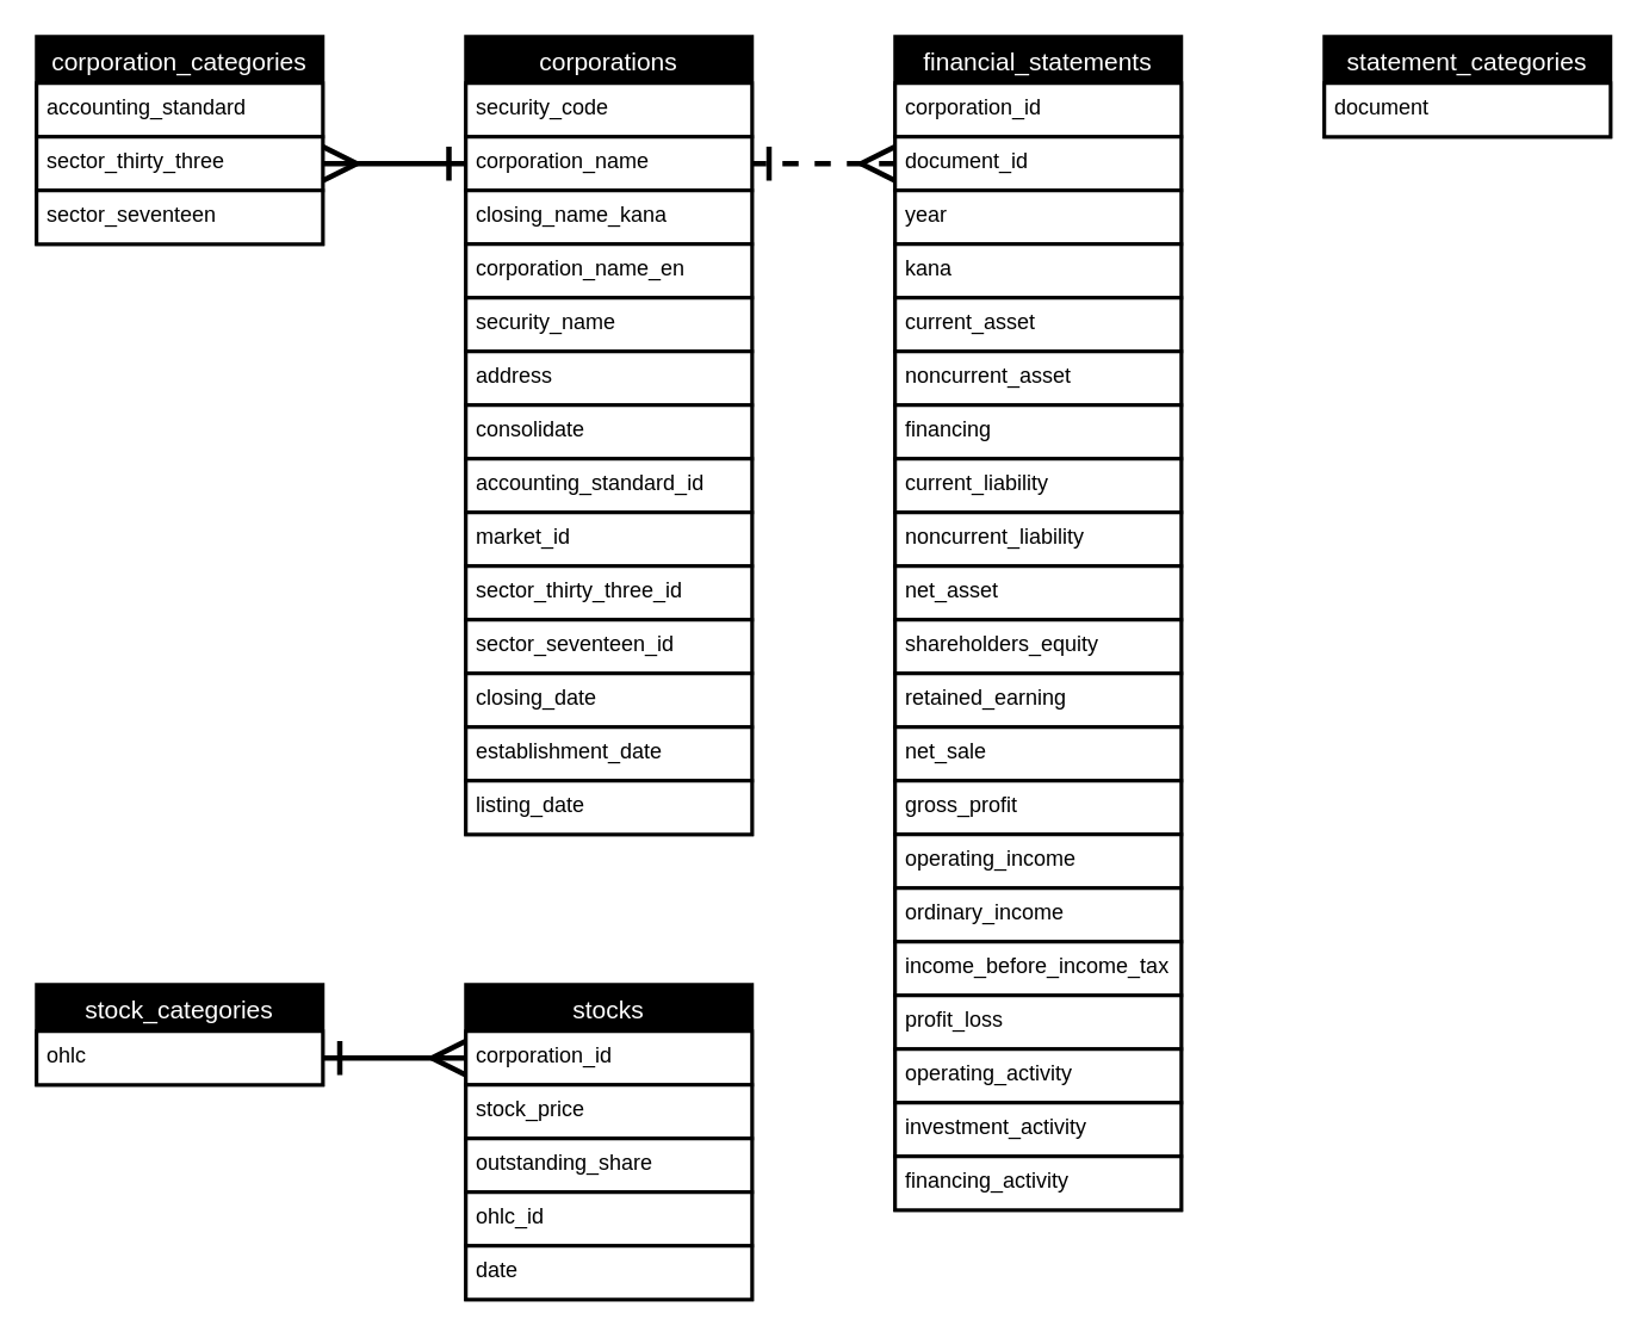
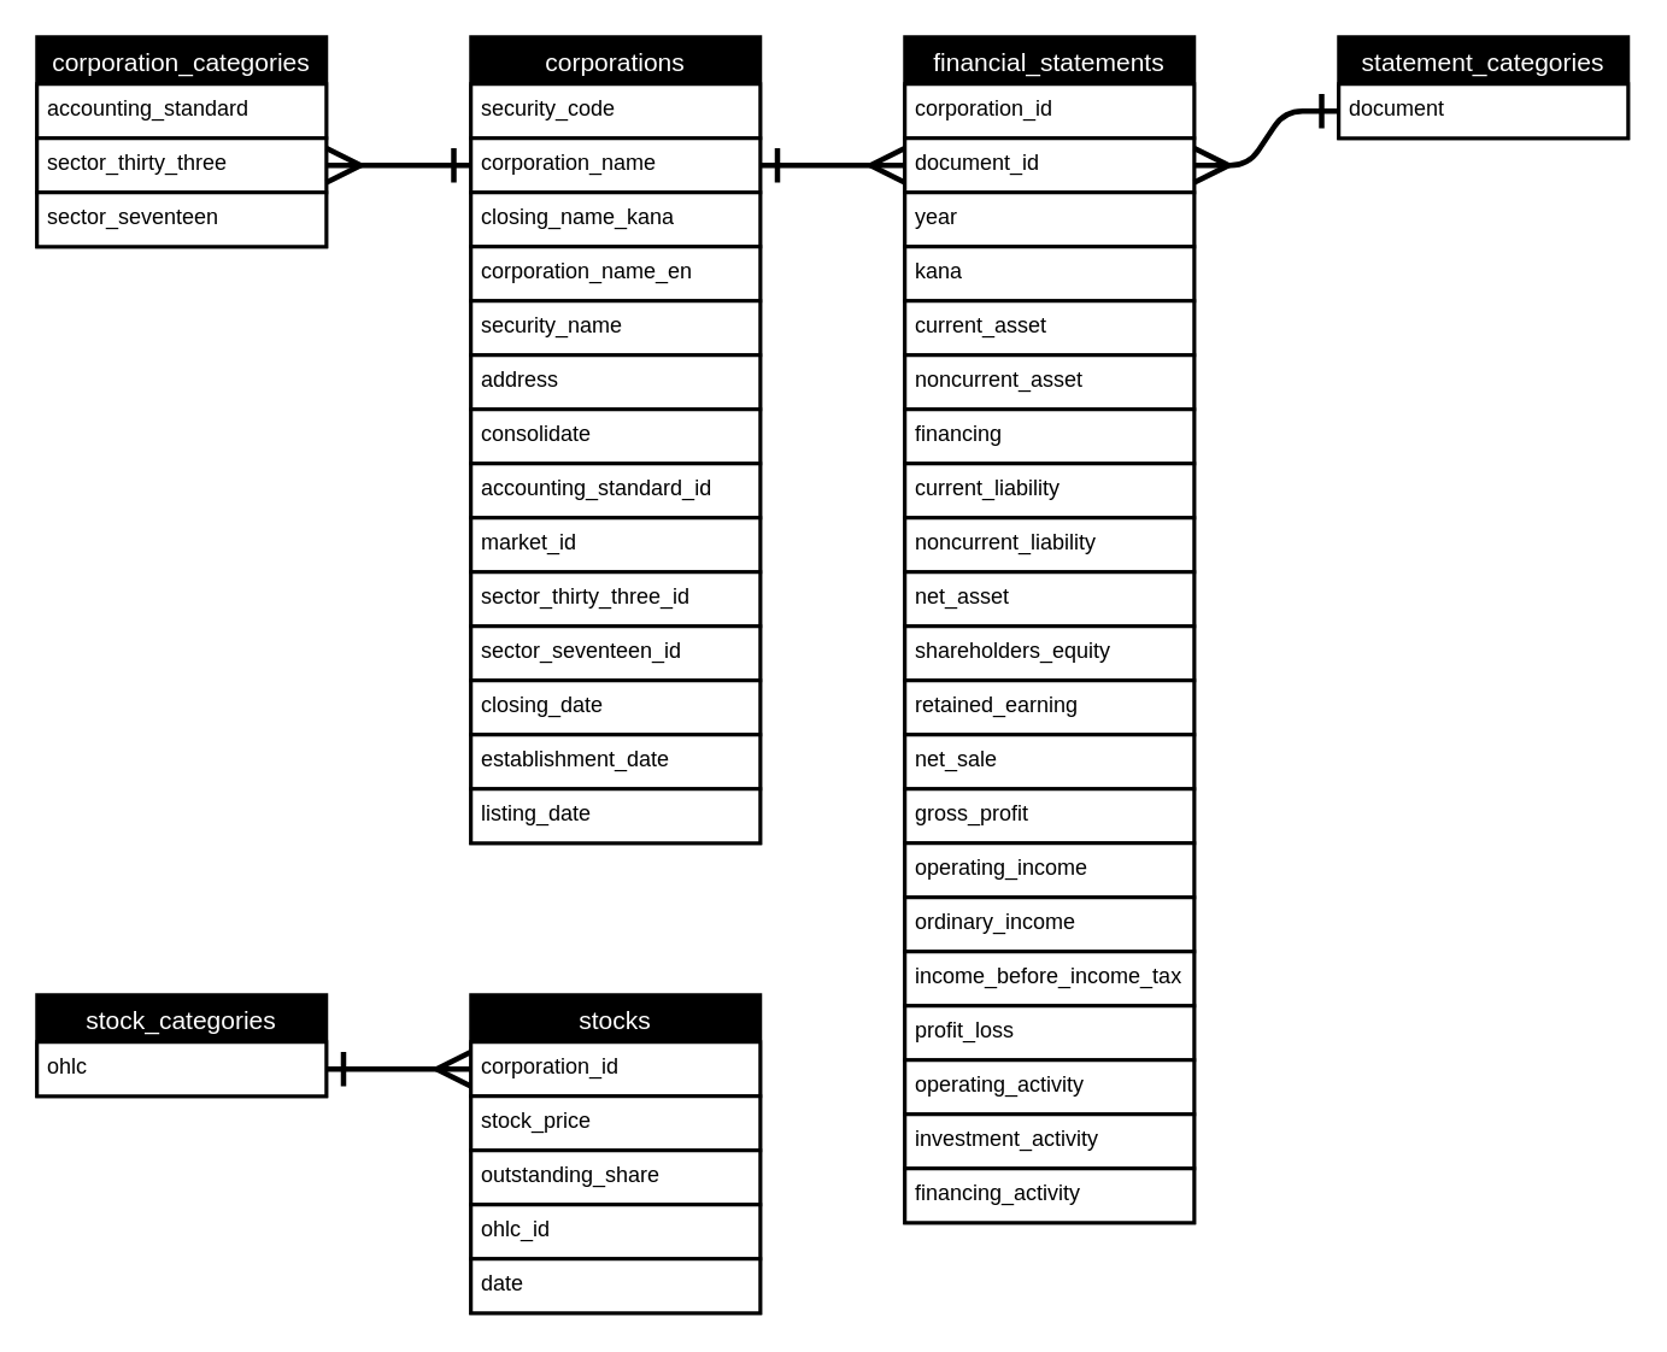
+ <mxCell id="56" value="" style="edgeStyle=entityRelationEdgeStyle;fontSize=12;html=1;endArrow=ERmany;fontColor=#000000;startSize=15;endSize=15;targetPerimeterSpacing=0;exitX=0;exitY=0.5;exitDx=0;exitDy=0;startArrow=ERone;startFill=0;strokeColor=#000000;strokeWidth=3;entryX=1;entryY=0.5;entryDx=0;entryDy=0;" edge="1" parent="1" source="50" target="19"><mxGeometry width="100" height="100" relative="1" as="geometry"><mxPoint x="730" y="40" as="sourcePoint" /><mxPoint x="740" y="40" as="targetPoint" /></mxGeometry></mxCell>
- <mxCell id="54" value="" style="edgeStyle=orthogonalEdgeStyle;fontSize=12;html=1;endArrow=ERone;fontColor=#000000;targetPerimeterSpacing=0;endSize=15;startArrow=ERmany;startFill=0;startSize=15;endFill=0;exitX=0;exitY=0.5;exitDx=0;exitDy=0;entryX=1;entryY=0.5;entryDx=0;entryDy=0;strokeWidth=3;strokeColor=#000000;dashed=1;" edge="1" parent="1" source="19" target="4"><mxGeometry width="100" height="100" relative="1" as="geometry"><mxPoint x="420" y="100" as="sourcePoint" /><mxPoint x="500" y="100" as="targetPoint" /></mxGeometry></mxCell>
+ <mxCell id="54" value="" style="edgeStyle=orthogonalEdgeStyle;fontSize=12;html=1;endArrow=ERone;fontColor=#000000;targetPerimeterSpacing=0;endSize=15;startArrow=ERmany;startFill=0;startSize=15;endFill=0;exitX=0;exitY=0.5;exitDx=0;exitDy=0;entryX=1;entryY=0.5;entryDx=0;entryDy=0;strokeWidth=3;strokeColor=#000000;" edge="1" parent="1" source="19" target="4"><mxGeometry width="100" height="100" relative="1" as="geometry"><mxPoint x="420" y="100" as="sourcePoint" /><mxPoint x="500" y="100" as="targetPoint" /></mxGeometry></mxCell>
